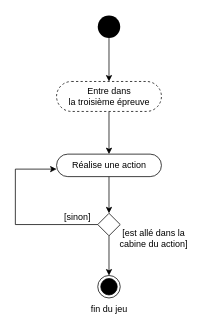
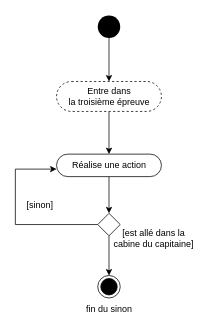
- <mxCell id="13" value="[sinon]" style="text;html=1;strokeColor=none;fillColor=none;align=center;verticalAlign=middle;whiteSpace=wrap;rounded=0;" parent="1" vertex="1"><mxGeometry x="76" y="279" width="54" height="20" as="geometry" /></mxCell>
+ <mxCell id="13" value="[sinon]" style="text;html=1;strokeColor=none;fillColor=none;align=center;verticalAlign=middle;whiteSpace=wrap;rounded=0;" parent="1" vertex="1"><mxGeometry x="26" y="264" width="54" height="20" as="geometry" /></mxCell>
- <mxCell id="12" value="[est allé dans la cabine du action]" style="text;html=1;strokeColor=none;fillColor=none;align=center;verticalAlign=middle;whiteSpace=wrap;rounded=0;" parent="1" vertex="1"><mxGeometry x="145" y="308" width="120" height="20" as="geometry" /></mxCell>
+ <mxCell id="12" value="[est allé dans la cabine du capitaine]" style="text;html=1;strokeColor=none;fillColor=none;align=center;verticalAlign=middle;whiteSpace=wrap;rounded=0;" parent="1" vertex="1"><mxGeometry x="145" y="308" width="120" height="20" as="geometry" /></mxCell>
- <mxCell id="14" value="fin du jeu" style="text;html=1;strokeColor=none;fillColor=none;align=center;verticalAlign=middle;whiteSpace=wrap;rounded=0;" parent="1" vertex="1"><mxGeometry x="93.75" y="402" width="102.5" height="20" as="geometry" /></mxCell>
+ <mxCell id="14" value="fin du sinon" style="text;html=1;strokeColor=none;fillColor=none;align=center;verticalAlign=middle;whiteSpace=wrap;rounded=0;" parent="1" vertex="1"><mxGeometry x="93.75" y="402" width="102.5" height="20" as="geometry" /></mxCell>
